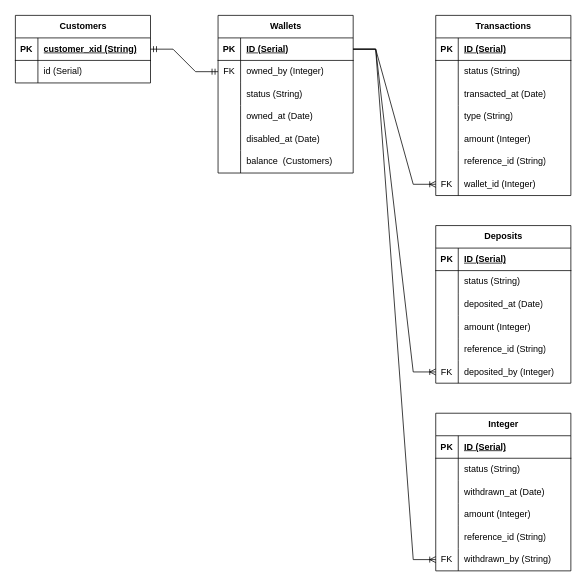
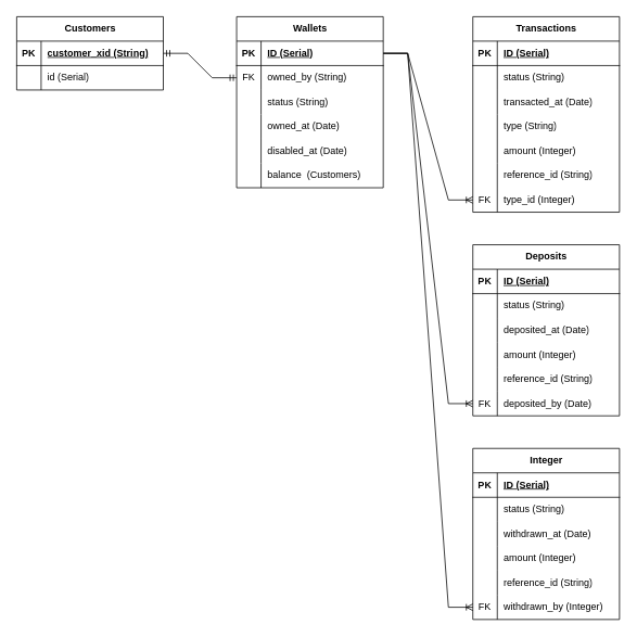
- <mxCell id="15" value="owned_by (Integer)" style="shape=partialRectangle;connectable=0;fillColor=none;top=0;left=0;bottom=0;right=0;align=left;spacingLeft=6;overflow=hidden;whiteSpace=wrap;html=1;" vertex="1" parent="13"><mxGeometry x="30" width="150" height="30" as="geometry"><mxRectangle width="150" height="30" as="alternateBounds" /></mxGeometry></mxCell>
+ <mxCell id="15" value="owned_by (String)" style="shape=partialRectangle;connectable=0;fillColor=none;top=0;left=0;bottom=0;right=0;align=left;spacingLeft=6;overflow=hidden;whiteSpace=wrap;html=1;" vertex="1" parent="13"><mxGeometry x="30" width="150" height="30" as="geometry"><mxRectangle width="150" height="30" as="alternateBounds" /></mxGeometry></mxCell>
- <mxCell id="49" value="wallet_id (Integer)" style="shape=partialRectangle;connectable=0;fillColor=none;top=0;left=0;bottom=0;right=0;align=left;spacingLeft=6;overflow=hidden;whiteSpace=wrap;html=1;" vertex="1" parent="47"><mxGeometry x="30" width="150" height="30" as="geometry"><mxRectangle width="150" height="30" as="alternateBounds" /></mxGeometry></mxCell>
+ <mxCell id="49" value="type_id (Integer)" style="shape=partialRectangle;connectable=0;fillColor=none;top=0;left=0;bottom=0;right=0;align=left;spacingLeft=6;overflow=hidden;whiteSpace=wrap;html=1;" vertex="1" parent="47"><mxGeometry x="30" width="150" height="30" as="geometry"><mxRectangle width="150" height="30" as="alternateBounds" /></mxGeometry></mxCell>
- <mxCell id="68" value="deposited_by (Integer)" style="shape=partialRectangle;connectable=0;fillColor=none;top=0;left=0;bottom=0;right=0;align=left;spacingLeft=6;overflow=hidden;whiteSpace=wrap;html=1;" vertex="1" parent="66"><mxGeometry x="30" width="150" height="30" as="geometry"><mxRectangle width="150" height="30" as="alternateBounds" /></mxGeometry></mxCell>
+ <mxCell id="68" value="deposited_by (Date)" style="shape=partialRectangle;connectable=0;fillColor=none;top=0;left=0;bottom=0;right=0;align=left;spacingLeft=6;overflow=hidden;whiteSpace=wrap;html=1;" vertex="1" parent="66"><mxGeometry x="30" width="150" height="30" as="geometry"><mxRectangle width="150" height="30" as="alternateBounds" /></mxGeometry></mxCell>
- <mxCell id="90" value="withdrawn_by (String)" style="shape=partialRectangle;connectable=0;fillColor=none;top=0;left=0;bottom=0;right=0;align=left;spacingLeft=6;overflow=hidden;whiteSpace=wrap;html=1;" vertex="1" parent="88"><mxGeometry x="30" width="150" height="30" as="geometry"><mxRectangle width="150" height="30" as="alternateBounds" /></mxGeometry></mxCell>
+ <mxCell id="90" value="withdrawn_by (Integer)" style="shape=partialRectangle;connectable=0;fillColor=none;top=0;left=0;bottom=0;right=0;align=left;spacingLeft=6;overflow=hidden;whiteSpace=wrap;html=1;" vertex="1" parent="88"><mxGeometry x="30" width="150" height="30" as="geometry"><mxRectangle width="150" height="30" as="alternateBounds" /></mxGeometry></mxCell>
